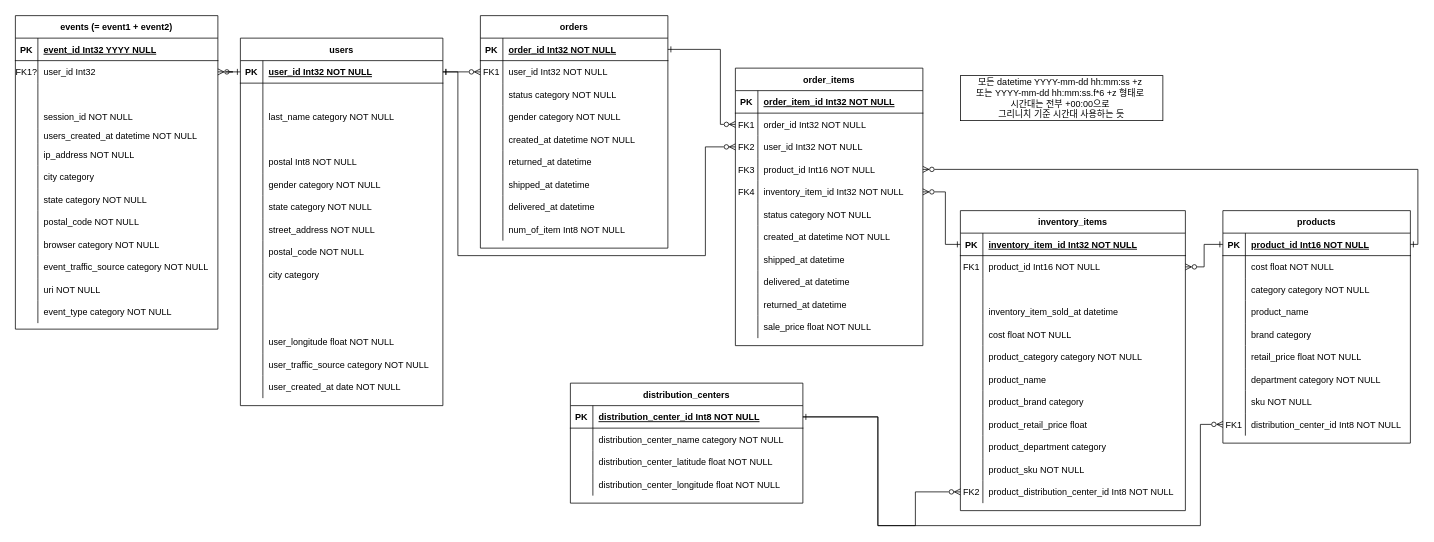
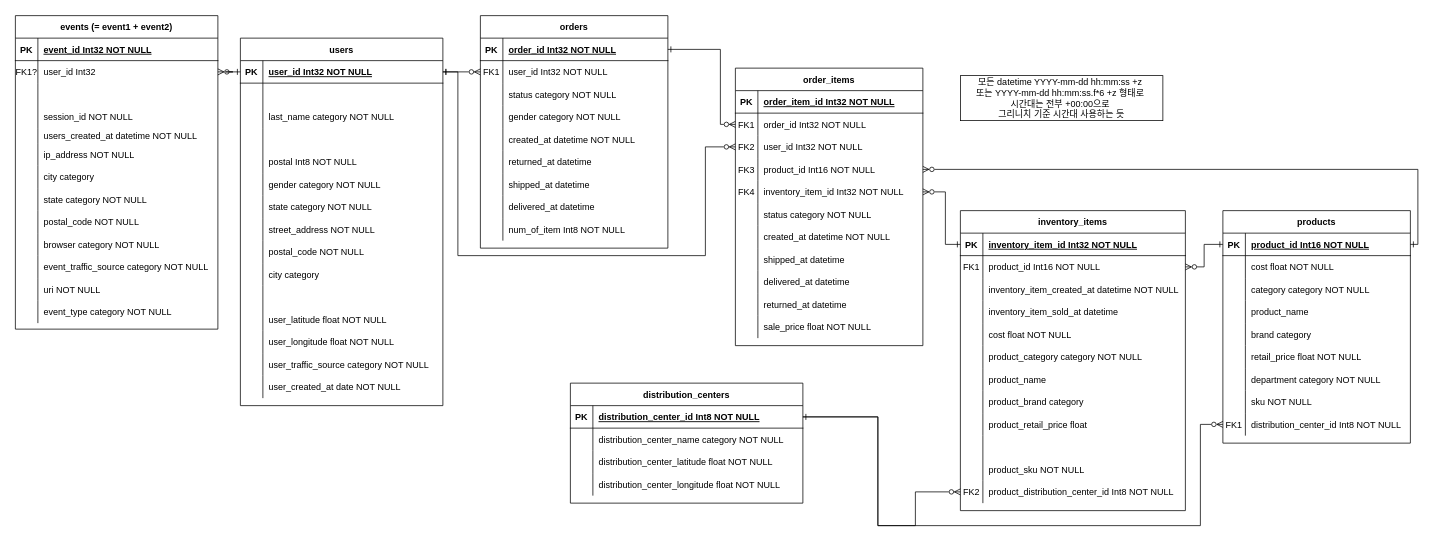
- <mxCell id="89" value="event_id Int32 YYYY NULL " style="shape=partialRectangle;overflow=hidden;connectable=0;fillColor=none;top=0;left=0;bottom=0;right=0;align=left;spacingLeft=6;fontStyle=5;" parent="87" vertex="1"><mxGeometry x="30" width="240" height="30" as="geometry"><mxRectangle width="240" height="30" as="alternateBounds" /></mxGeometry></mxCell>
+ <mxCell id="89" value="event_id Int32 NOT NULL " style="shape=partialRectangle;overflow=hidden;connectable=0;fillColor=none;top=0;left=0;bottom=0;right=0;align=left;spacingLeft=6;fontStyle=5;" parent="87" vertex="1"><mxGeometry x="30" width="240" height="30" as="geometry"><mxRectangle width="240" height="30" as="alternateBounds" /></mxGeometry></mxCell>
+ <mxCell id="11" value="inventory_item_created_at datetime NOT NULL" style="shape=partialRectangle;overflow=hidden;connectable=0;fillColor=none;top=0;left=0;bottom=0;right=0;align=left;spacingLeft=6;" parent="9" vertex="1"><mxGeometry x="30" width="270" height="30" as="geometry"><mxRectangle width="270" height="30" as="alternateBounds" /></mxGeometry></mxCell>
+ <mxCell id="214" value="user_latitude float NOT NULL" style="shape=partialRectangle;overflow=hidden;connectable=0;fillColor=none;top=0;left=0;bottom=0;right=0;align=left;spacingLeft=6;" parent="212" vertex="1"><mxGeometry x="30" width="240" height="30" as="geometry"><mxRectangle width="240" height="30" as="alternateBounds" /></mxGeometry></mxCell>
- <mxCell id="32" value="product_department category" style="shape=partialRectangle;overflow=hidden;connectable=0;fillColor=none;top=0;left=0;bottom=0;right=0;align=left;spacingLeft=6;" parent="30" vertex="1"><mxGeometry x="30" width="270" height="30" as="geometry"><mxRectangle width="270" height="30" as="alternateBounds" /></mxGeometry></mxCell>
